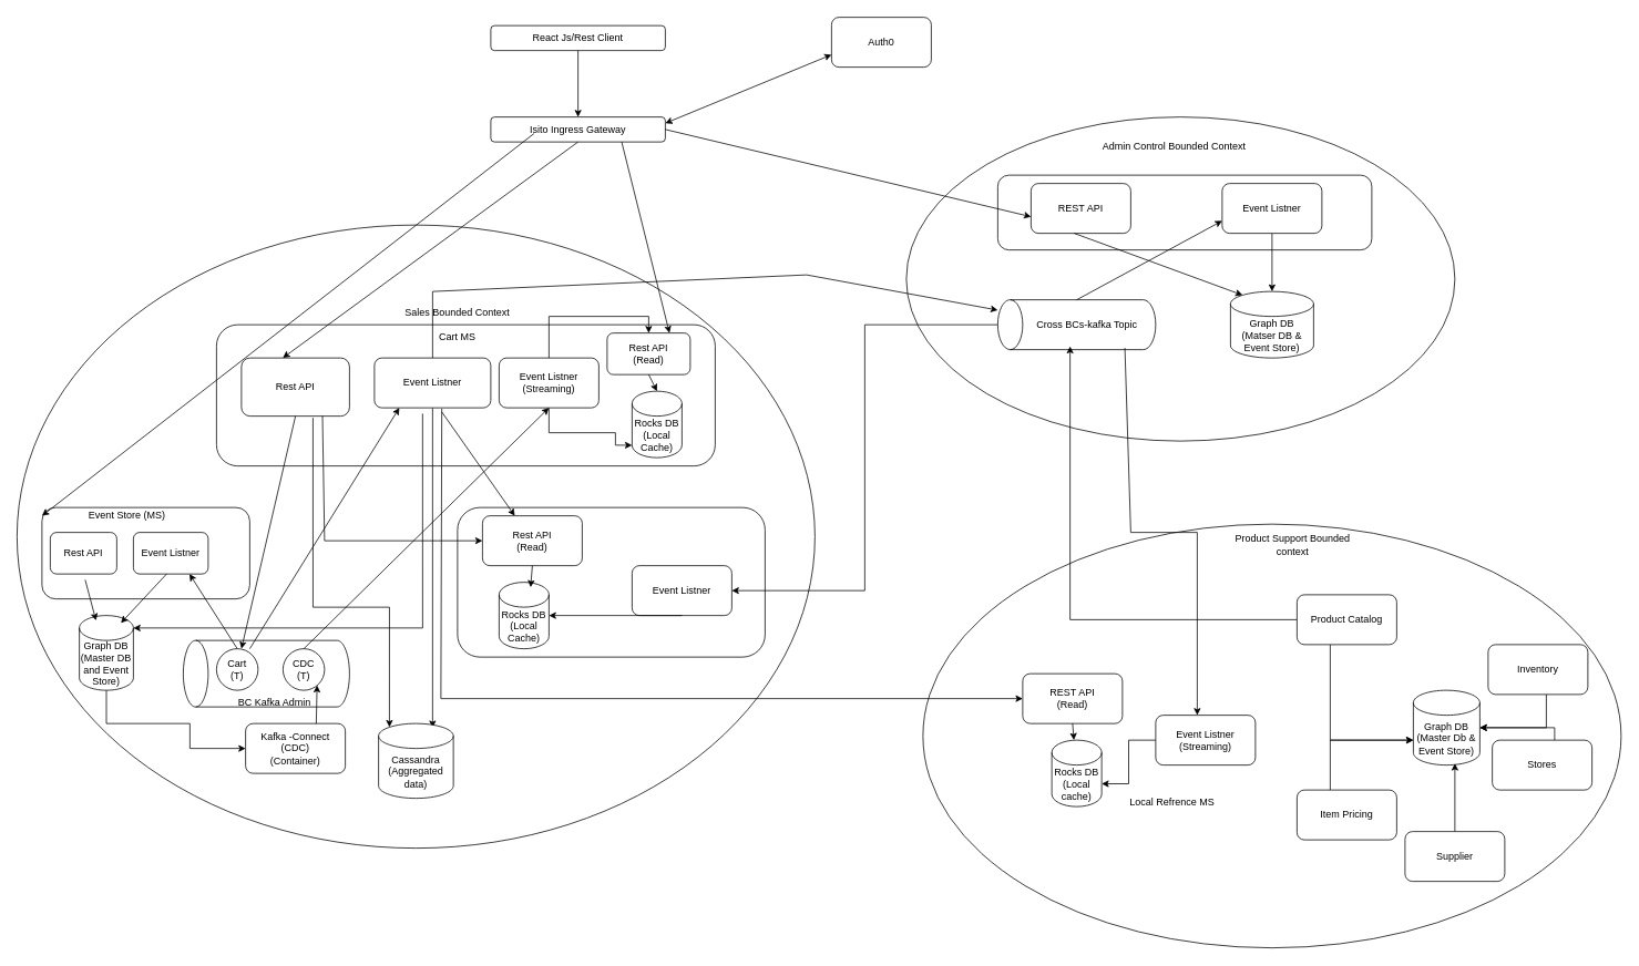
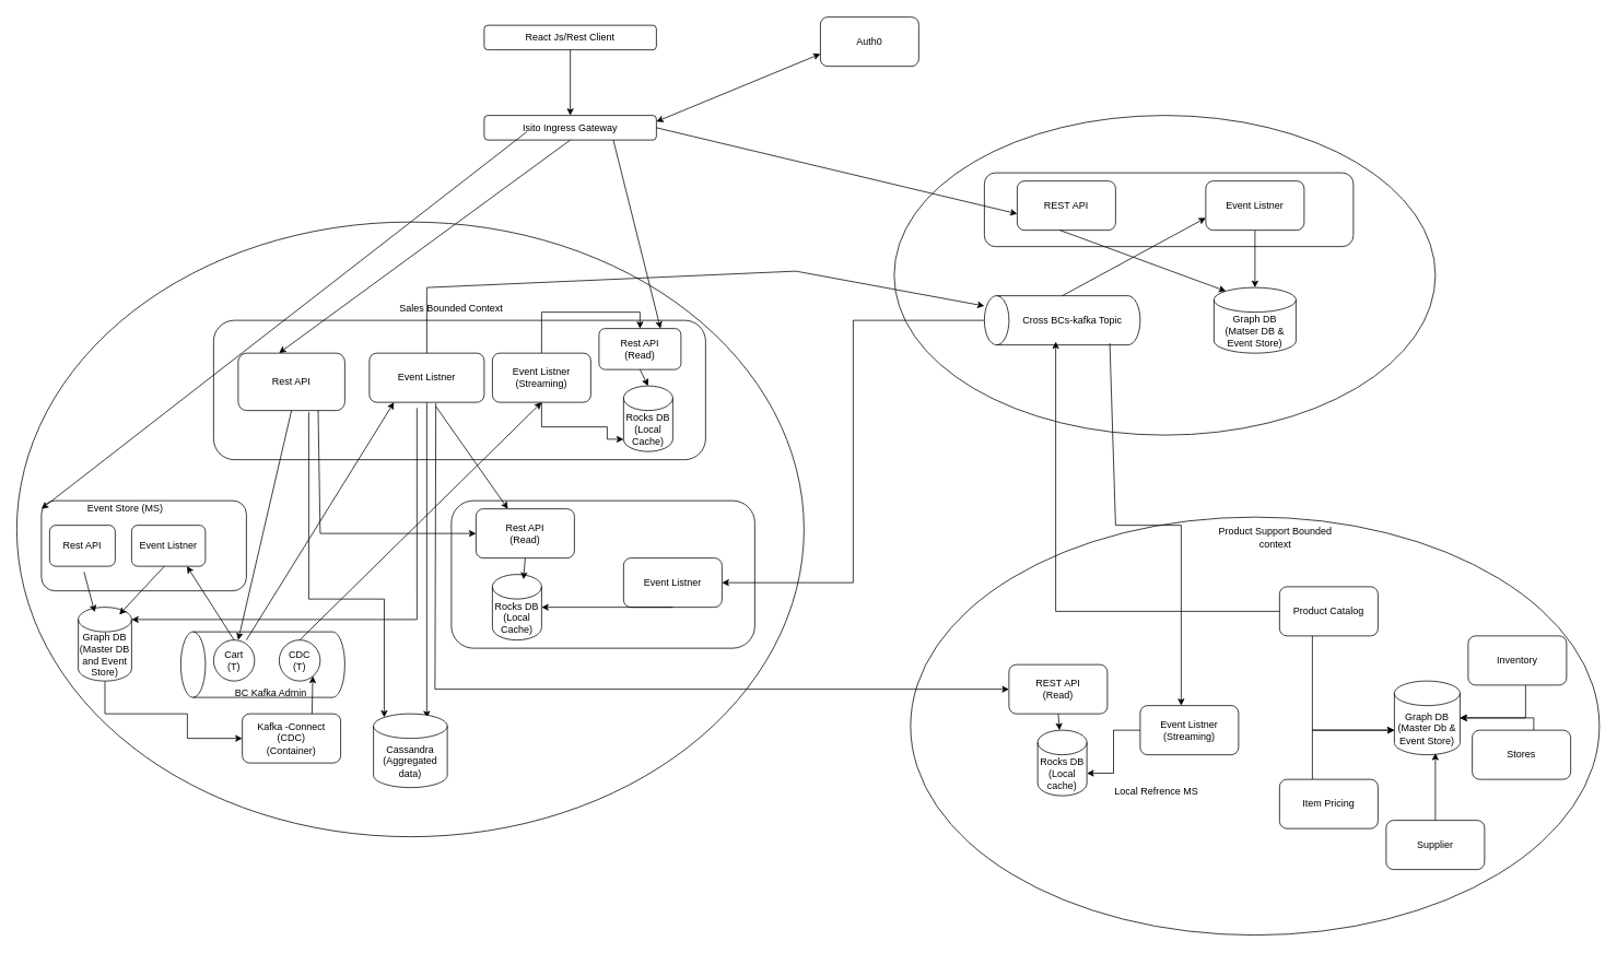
- <mxCell id="62" value="Admin Control Bounded Context" style="text;html=1;strokeColor=none;fillColor=none;align=center;verticalAlign=middle;whiteSpace=wrap;rounded=0;" parent="1" vertex="1"><mxGeometry x="1325" y="160" width="175" height="30" as="geometry" /></mxCell>
- <mxCell id="17" value="Cart MS" style="text;html=1;strokeColor=none;fillColor=none;align=center;verticalAlign=middle;whiteSpace=wrap;rounded=0;" parent="1" vertex="1"><mxGeometry x="520" y="390" width="60" height="30" as="geometry" /></mxCell>
